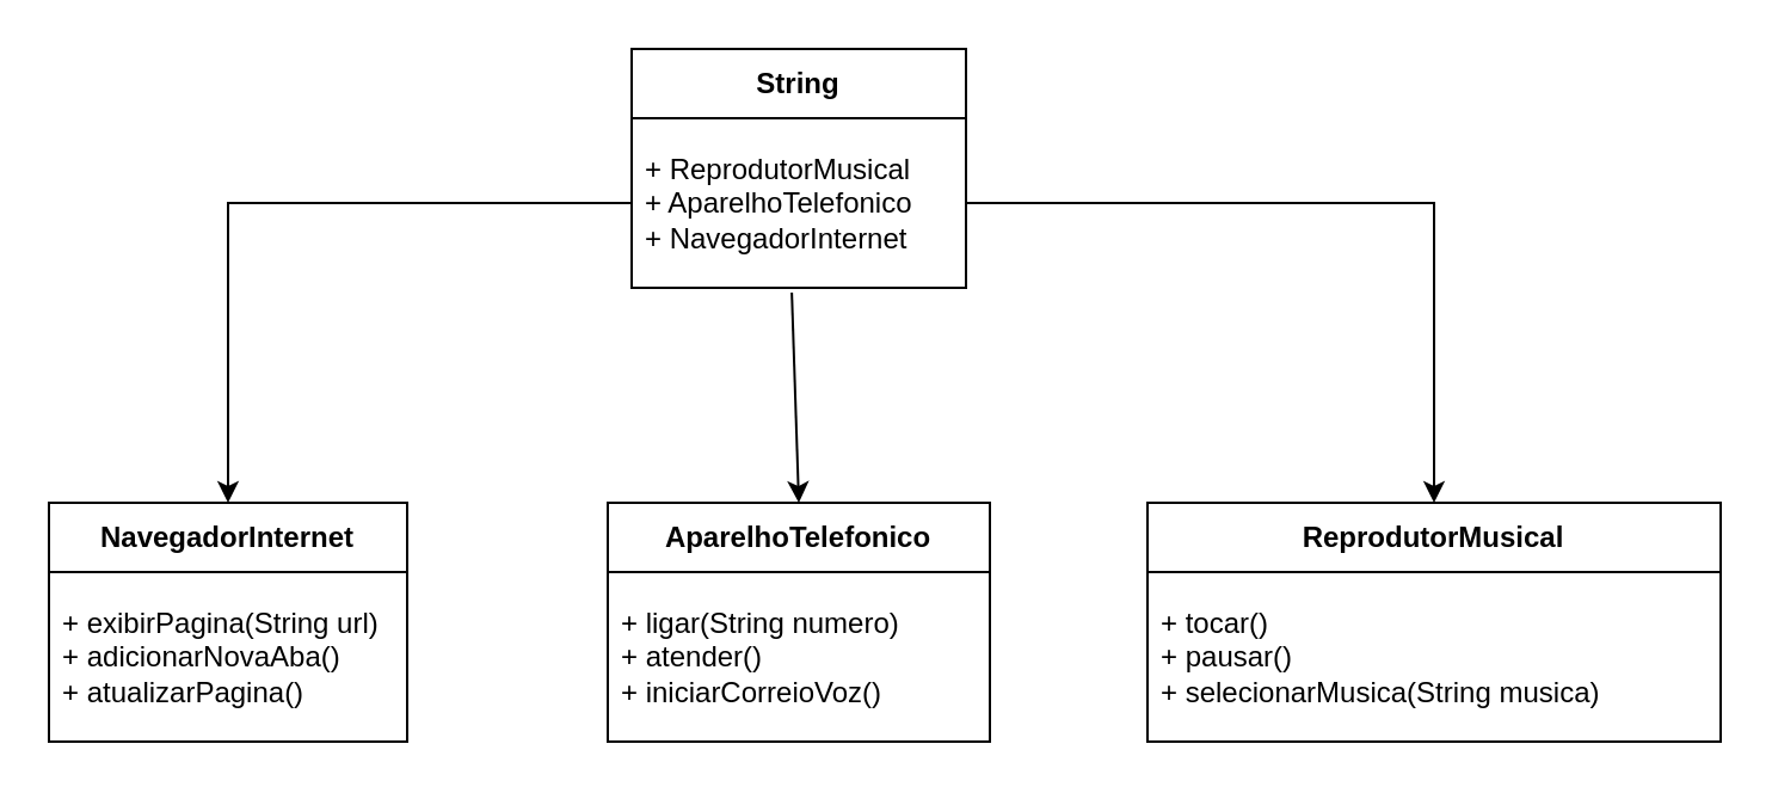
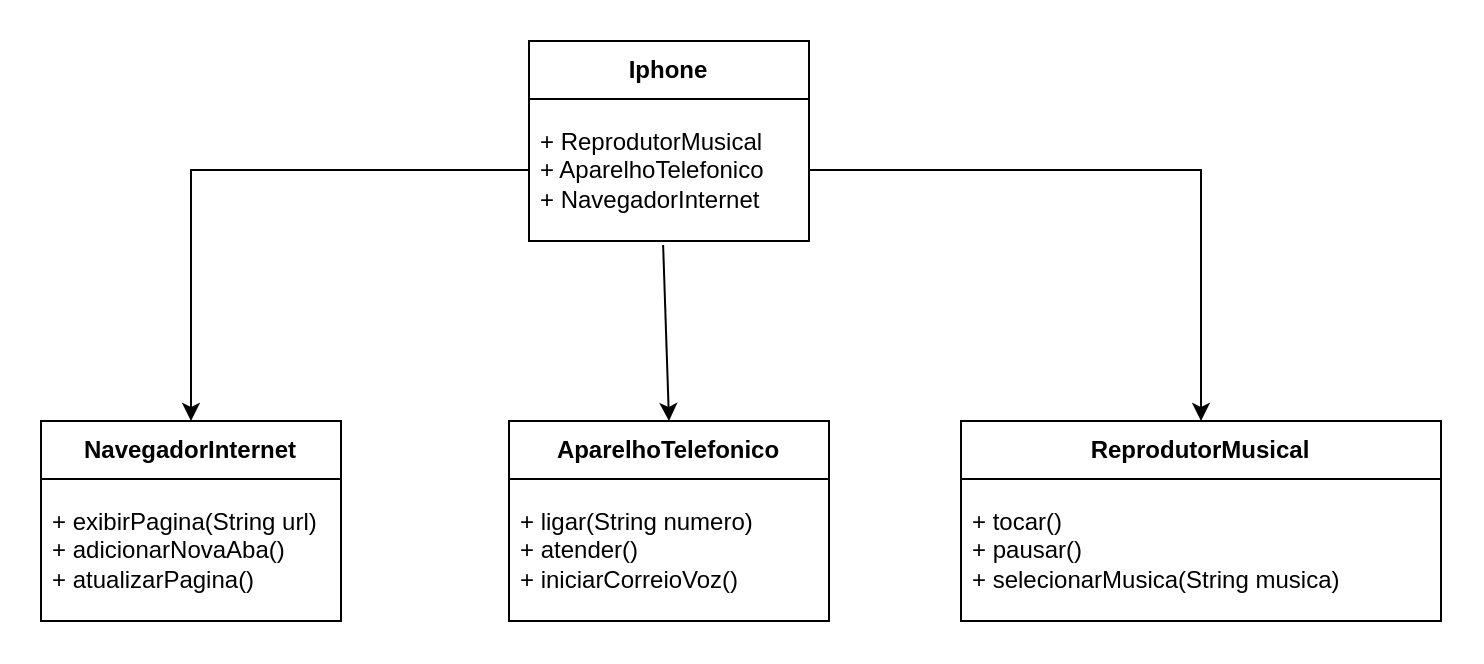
- <mxCell id="2" value="String" style="swimlane;fontStyle=1;align=center;verticalAlign=middle;childLayout=stackLayout;horizontal=1;startSize=29;horizontalStack=0;resizeParent=1;resizeParentMax=0;resizeLast=0;collapsible=0;marginBottom=0;html=1;whiteSpace=wrap;" vertex="1" parent="1"><mxGeometry x="264" y="20" width="140" height="100" as="geometry" /></mxCell>
+ <mxCell id="2" value="Iphone" style="swimlane;fontStyle=1;align=center;verticalAlign=middle;childLayout=stackLayout;horizontal=1;startSize=29;horizontalStack=0;resizeParent=1;resizeParentMax=0;resizeLast=0;collapsible=0;marginBottom=0;html=1;whiteSpace=wrap;" vertex="1" parent="1"><mxGeometry x="264" y="20" width="140" height="100" as="geometry" /></mxCell>
